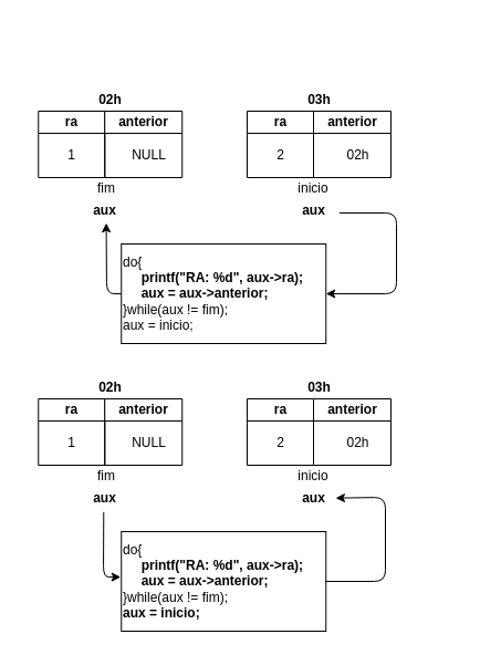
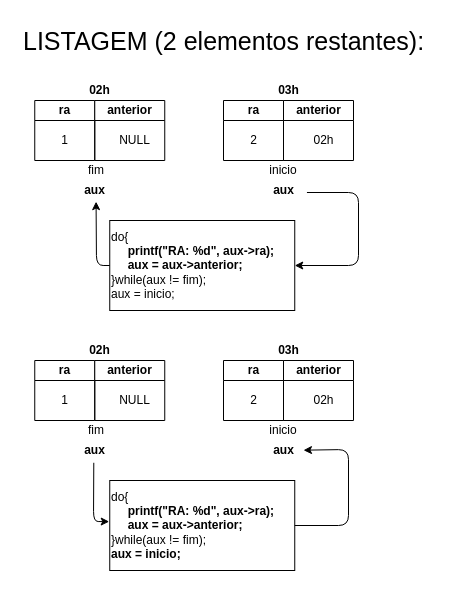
+ <mxCell id="2" value="&lt;font style=&quot;font-size: 25px&quot;&gt;LISTAGEM (2 elementos restantes):&lt;/font&gt;" style="text;html=1;strokeColor=none;fillColor=none;align=left;verticalAlign=middle;whiteSpace=wrap;rounded=0;strokeWidth=7;" vertex="1" parent="1"><mxGeometry x="20.5" y="20" width="410" height="40" as="geometry" /></mxCell>
